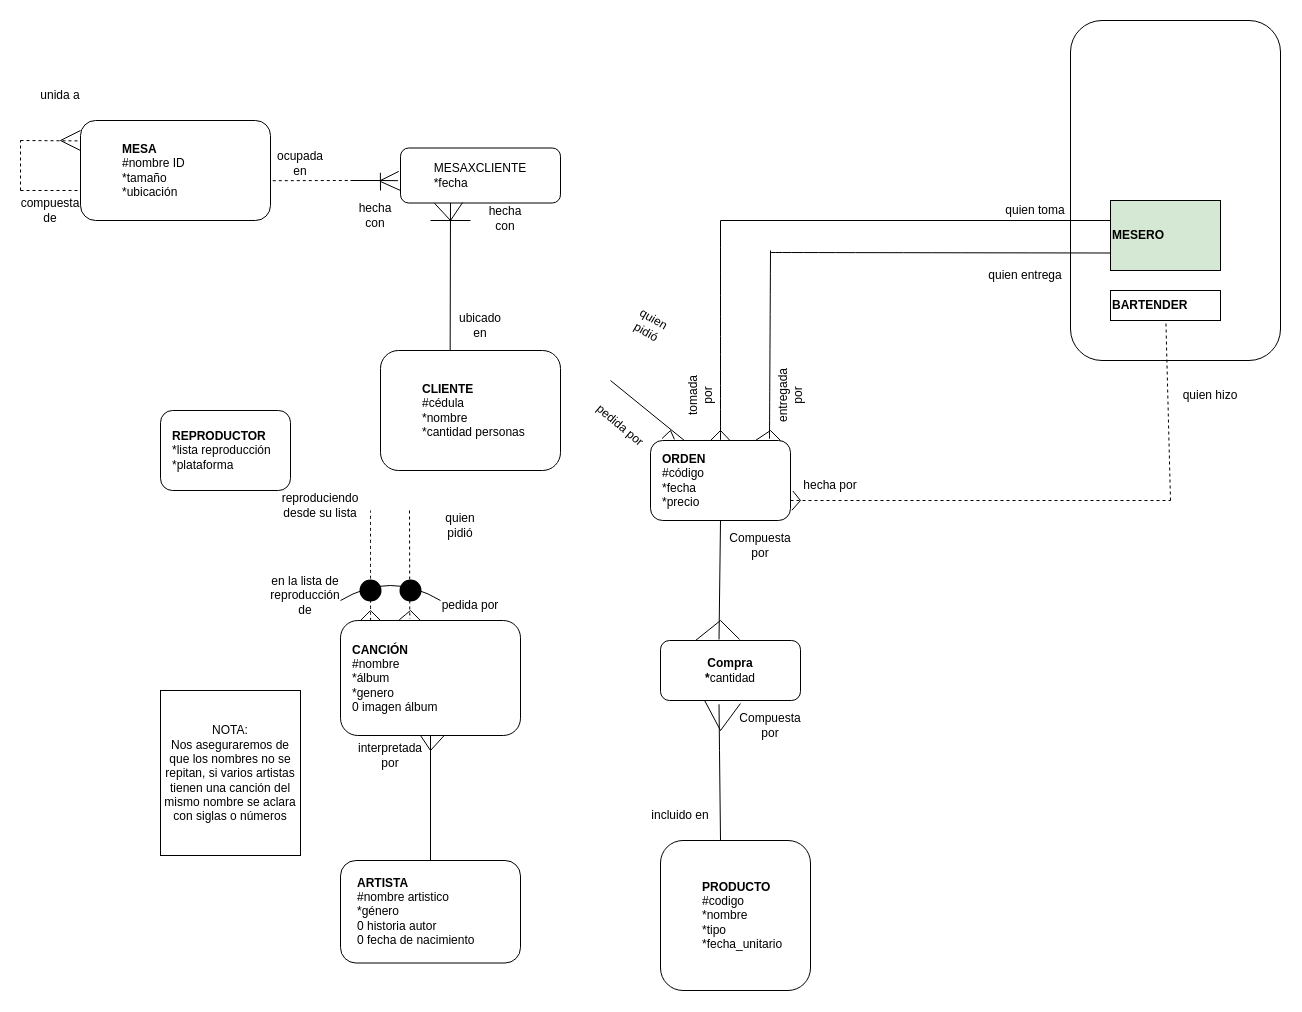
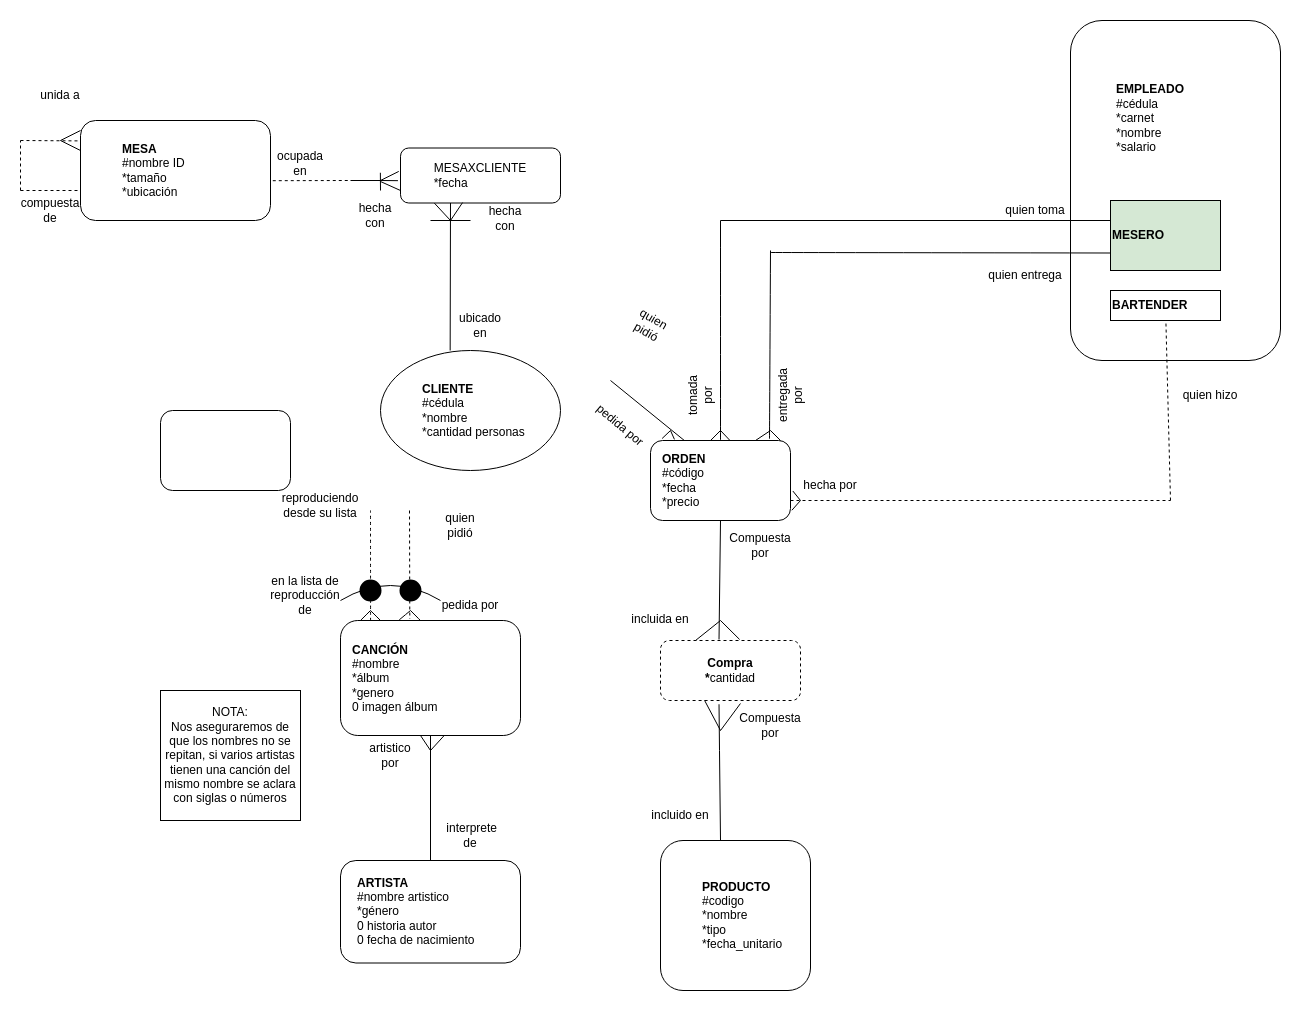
+ <mxCell id="7" value="&lt;blockquote style=&quot;margin: 0px 0px 0px 40px ; border: none ; padding: 0px&quot;&gt;&lt;/blockquote&gt;&lt;b&gt;&lt;div style=&quot;text-align: left&quot;&gt;&lt;b&gt;EMPLEADO&lt;/b&gt;&lt;/div&gt;&lt;/b&gt;&lt;blockquote style=&quot;margin: 0px 0px 0px 40px ; border: none ; padding: 0px&quot;&gt;&lt;/blockquote&gt;&lt;span&gt;&lt;div style=&quot;text-align: left&quot;&gt;&lt;span&gt;#cédula&lt;/span&gt;&lt;/div&gt;&lt;/span&gt;&lt;blockquote style=&quot;margin: 0px 0px 0px 40px ; border: none ; padding: 0px&quot;&gt;&lt;/blockquote&gt;&lt;span&gt;&lt;div style=&quot;text-align: left&quot;&gt;&lt;span&gt;*carnet&lt;/span&gt;&lt;/div&gt;&lt;/span&gt;&lt;blockquote style=&quot;margin: 0px 0px 0px 40px ; border: none ; padding: 0px&quot;&gt;&lt;/blockquote&gt;&lt;span&gt;&lt;div style=&quot;text-align: left&quot;&gt;&lt;span&gt;*nombre&lt;/span&gt;&lt;/div&gt;&lt;/span&gt;&lt;div style=&quot;text-align: left&quot;&gt;&lt;span&gt;*salario&lt;/span&gt;&lt;/div&gt;&lt;blockquote style=&quot;text-align: left ; margin: 0px 0px 0px 40px ; border: none ; padding: 0px&quot;&gt;&lt;br&gt;&lt;/blockquote&gt;" style="text;html=1;strokeColor=none;fillColor=none;align=center;verticalAlign=middle;whiteSpace=wrap;rounded=0;" parent="5" vertex="1"><mxGeometry x="40" y="60" width="80" height="90" as="geometry" /></mxCell>
- <mxCell id="4" value="&lt;blockquote style=&quot;margin: 0 0 0 40px ; border: none ; padding: 0px&quot;&gt;&lt;b&gt;CLIENTE&lt;br&gt;&lt;/b&gt;#cédula&lt;br&gt;*nombre&lt;br&gt;*cantidad personas&lt;/blockquote&gt;" style="rounded=1;whiteSpace=wrap;html=1;align=left;" parent="1" vertex="1"><mxGeometry x="380" y="350" width="180" height="120" as="geometry" /></mxCell>
+ <mxCell id="4" value="&lt;blockquote style=&quot;margin: 0 0 0 40px ; border: none ; padding: 0px&quot;&gt;&lt;b&gt;CLIENTE&lt;br&gt;&lt;/b&gt;#cédula&lt;br&gt;*nombre&lt;br&gt;*cantidad personas&lt;/blockquote&gt;" style="ellipse;whiteSpace=wrap;html=1;align=left;" parent="1" vertex="1"><mxGeometry x="380" y="350" width="180" height="120" as="geometry" /></mxCell>
- <mxCell id="13" value="&lt;b&gt;REPRODUCTOR&lt;/b&gt;&lt;br&gt;*lista reproducción&lt;br&gt;*plataforma" style="text;html=1;strokeColor=none;fillColor=none;align=left;verticalAlign=middle;whiteSpace=wrap;rounded=0;" parent="11" vertex="1"><mxGeometry x="10" y="5" width="110" height="70" as="geometry" /></mxCell>
+ <mxCell id="94" value="incluida en" style="text;html=1;strokeColor=none;fillColor=none;align=center;verticalAlign=middle;whiteSpace=wrap;rounded=0;" vertex="1" parent="1"><mxGeometry x="630" y="604" width="60" height="30" as="geometry" /></mxCell>
- <mxCell id="87" value="&lt;b&gt;Compra&lt;br&gt;&lt;div style=&quot;text-align: left&quot;&gt;&lt;b&gt;*&lt;/b&gt;&lt;span style=&quot;font-weight: normal&quot;&gt;cantidad&lt;/span&gt;&lt;/div&gt;&lt;/b&gt;" style="rounded=1;whiteSpace=wrap;html=1;align=center;" vertex="1" parent="1"><mxGeometry x="660" y="640" width="140" height="60" as="geometry" /></mxCell>
+ <mxCell id="87" value="&lt;b&gt;Compra&lt;br&gt;&lt;div style=&quot;text-align: left&quot;&gt;&lt;b&gt;*&lt;/b&gt;&lt;span style=&quot;font-weight: normal&quot;&gt;cantidad&lt;/span&gt;&lt;/div&gt;&lt;/b&gt;" style="rounded=1;whiteSpace=wrap;html=1;align=center;dashed=1;" vertex="1" parent="1"><mxGeometry x="660" y="640" width="140" height="60" as="geometry" /></mxCell>
- <mxCell id="54" value="interpretada por" style="text;html=1;strokeColor=none;fillColor=none;align=center;verticalAlign=middle;whiteSpace=wrap;rounded=0;connectable=0;" parent="1" vertex="1"><mxGeometry x="360" y="740" width="60" height="30" as="geometry" /></mxCell>
+ <mxCell id="54" value="artistico por" style="text;html=1;strokeColor=none;fillColor=none;align=center;verticalAlign=middle;whiteSpace=wrap;rounded=0;connectable=0;" parent="1" vertex="1"><mxGeometry x="360" y="740" width="60" height="30" as="geometry" /></mxCell>
- <mxCell id="72" value="NOTA:&lt;br&gt;Nos aseguraremos de que los nombres no se repitan, si varios artistas tienen una canción del mismo nombre se aclara con siglas o números" style="rounded=0;whiteSpace=wrap;html=1;" parent="1" vertex="1"><mxGeometry x="160" y="690" width="140" height="165" as="geometry" /></mxCell>
+ <mxCell id="72" value="NOTA:&lt;br&gt;Nos aseguraremos de que los nombres no se repitan, si varios artistas tienen una canción del mismo nombre se aclara con siglas o números" style="rounded=0;whiteSpace=wrap;html=1;" parent="1" vertex="1"><mxGeometry x="160" y="690" width="140" height="130" as="geometry" /></mxCell>
+ <mxCell id="55" value="&amp;nbsp;interprete de" style="text;html=1;strokeColor=none;fillColor=none;align=center;verticalAlign=middle;whiteSpace=wrap;rounded=0;" parent="1" vertex="1"><mxGeometry x="440" y="820" width="60" height="30" as="geometry" /></mxCell>
